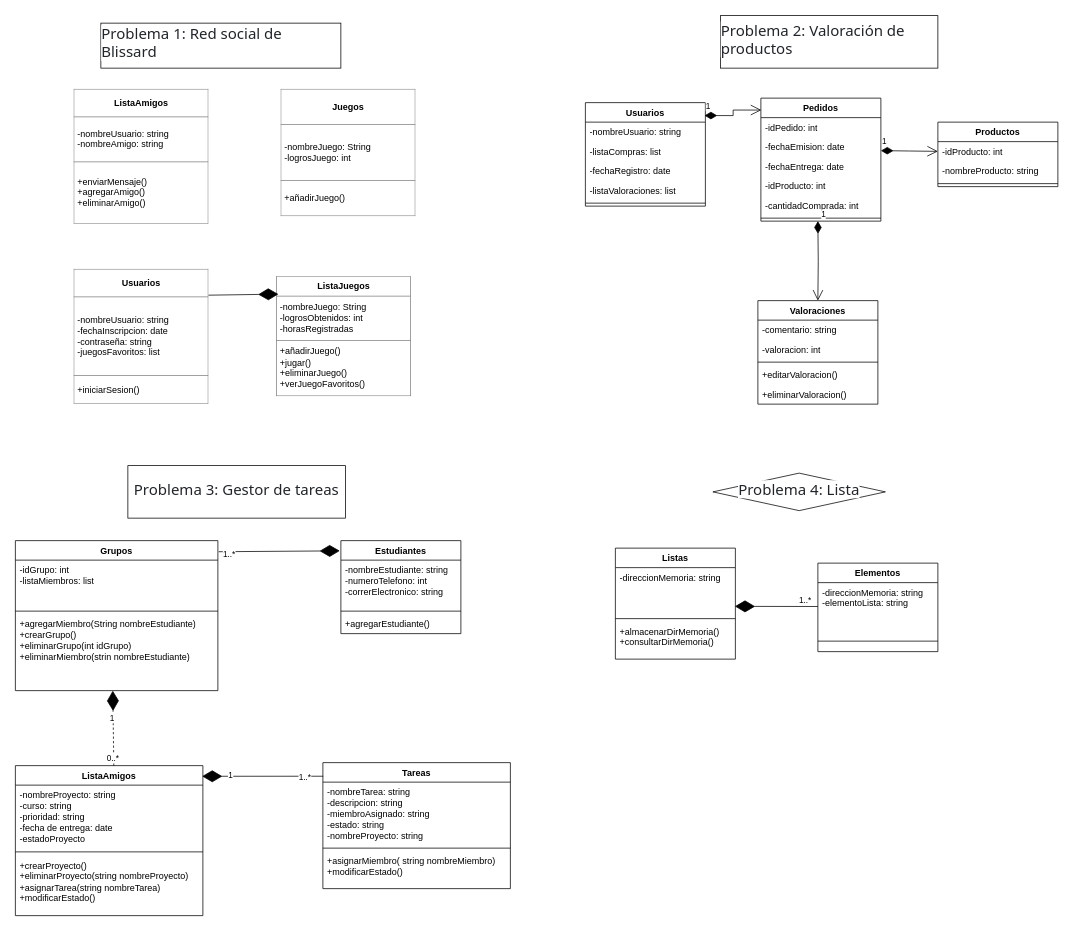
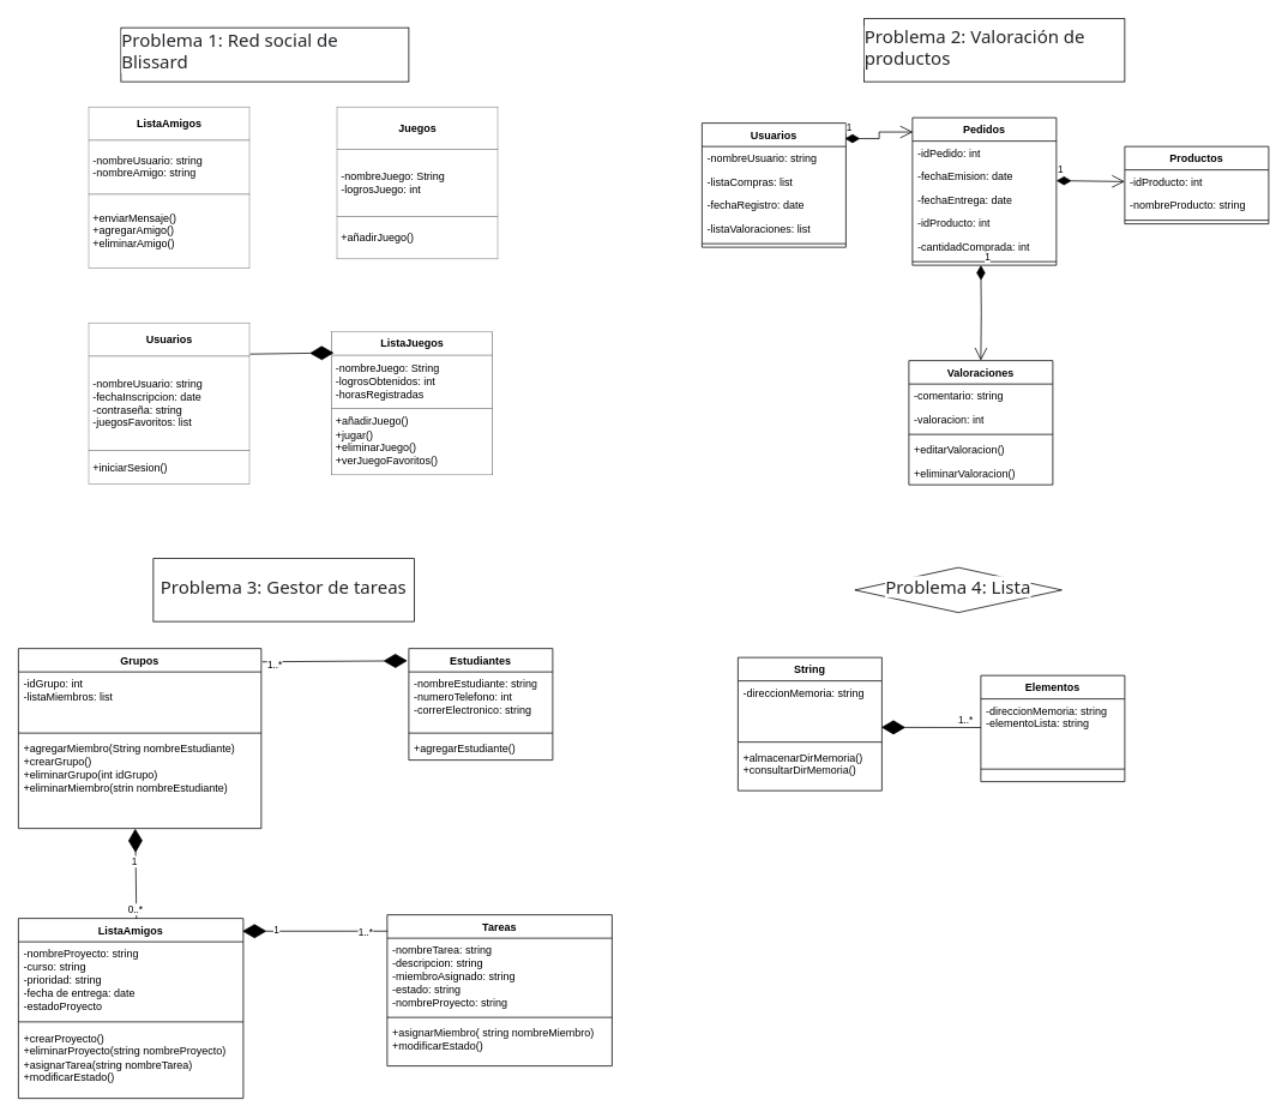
- <mxCell id="3" value="Listas" style="swimlane;fontStyle=1;align=center;verticalAlign=top;childLayout=stackLayout;horizontal=1;startSize=26;horizontalStack=0;resizeParent=1;resizeParentMax=0;resizeLast=0;collapsible=1;marginBottom=0;whiteSpace=wrap;html=1;" vertex="1" parent="1"><mxGeometry x="820" y="730" width="160" height="148" as="geometry"><mxRectangle x="270" y="710" width="100" height="30" as="alternateBounds" /></mxGeometry></mxCell>
+ <mxCell id="3" value="String" style="swimlane;fontStyle=1;align=center;verticalAlign=top;childLayout=stackLayout;horizontal=1;startSize=26;horizontalStack=0;resizeParent=1;resizeParentMax=0;resizeLast=0;collapsible=1;marginBottom=0;whiteSpace=wrap;html=1;" vertex="1" parent="1"><mxGeometry x="820" y="730" width="160" height="148" as="geometry"><mxRectangle x="270" y="710" width="100" height="30" as="alternateBounds" /></mxGeometry></mxCell>
- <mxCell id="55" value="" style="endArrow=diamondThin;endFill=1;endSize=24;html=1;rounded=0;entryX=0.481;entryY=1.001;entryDx=0;entryDy=0;entryPerimeter=0;exitX=0.525;exitY=0.001;exitDx=0;exitDy=0;exitPerimeter=0;dashed=1;" edge="1" parent="1" source="44" target="39"><mxGeometry width="160" relative="1" as="geometry"><mxPoint x="120" y="987" as="sourcePoint" /><mxPoint x="282" y="986" as="targetPoint" /></mxGeometry></mxCell>
+ <mxCell id="55" value="" style="endArrow=diamondThin;endFill=1;endSize=24;html=1;rounded=0;entryX=0.481;entryY=1.001;entryDx=0;entryDy=0;entryPerimeter=0;exitX=0.525;exitY=0.001;exitDx=0;exitDy=0;exitPerimeter=0;" edge="1" parent="1" source="44" target="39"><mxGeometry width="160" relative="1" as="geometry"><mxPoint x="120" y="987" as="sourcePoint" /><mxPoint x="282" y="986" as="targetPoint" /></mxGeometry></mxCell>
